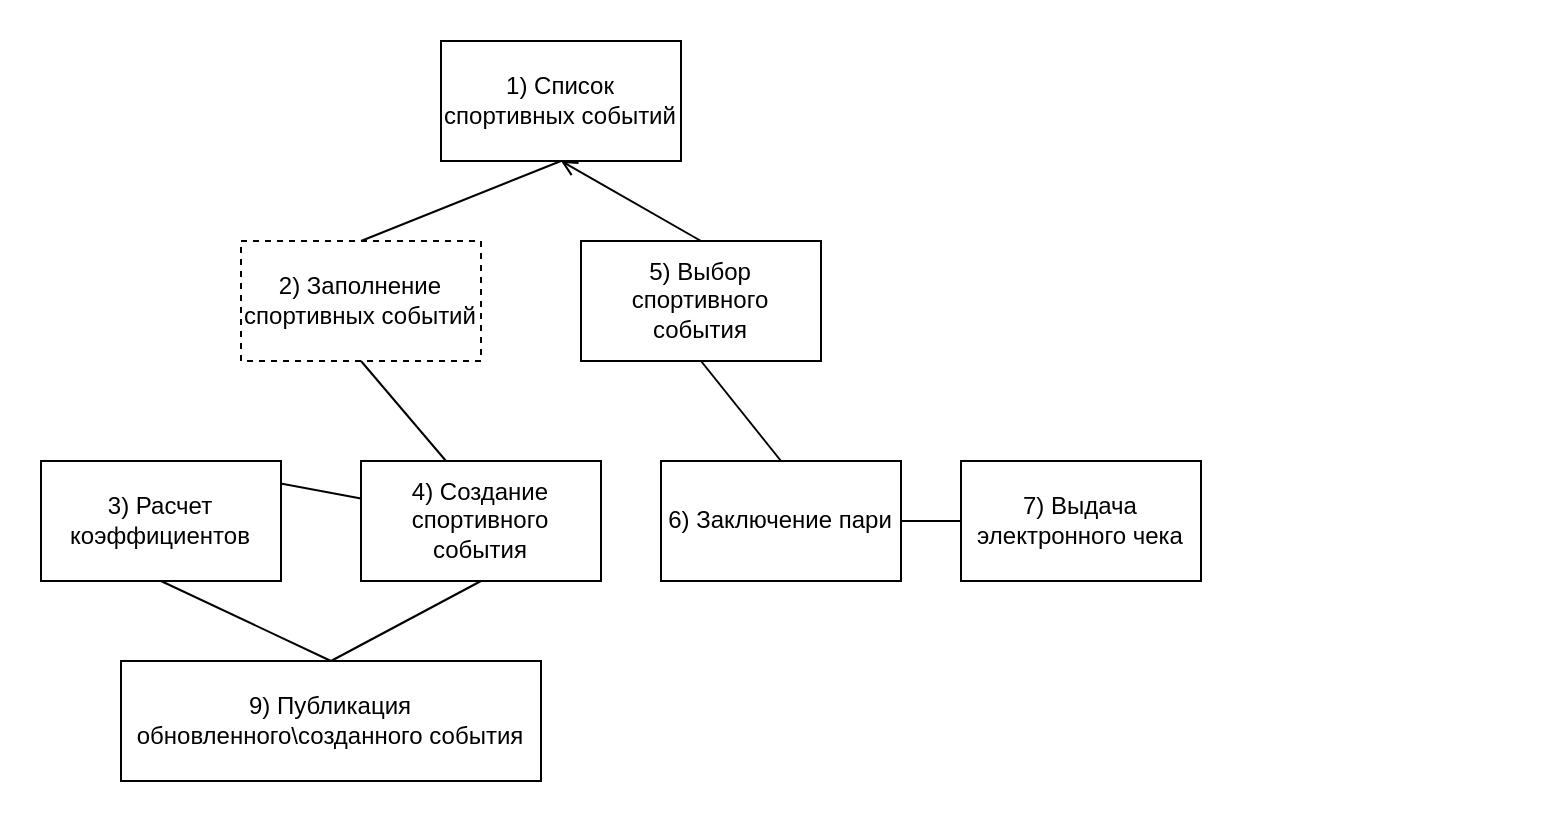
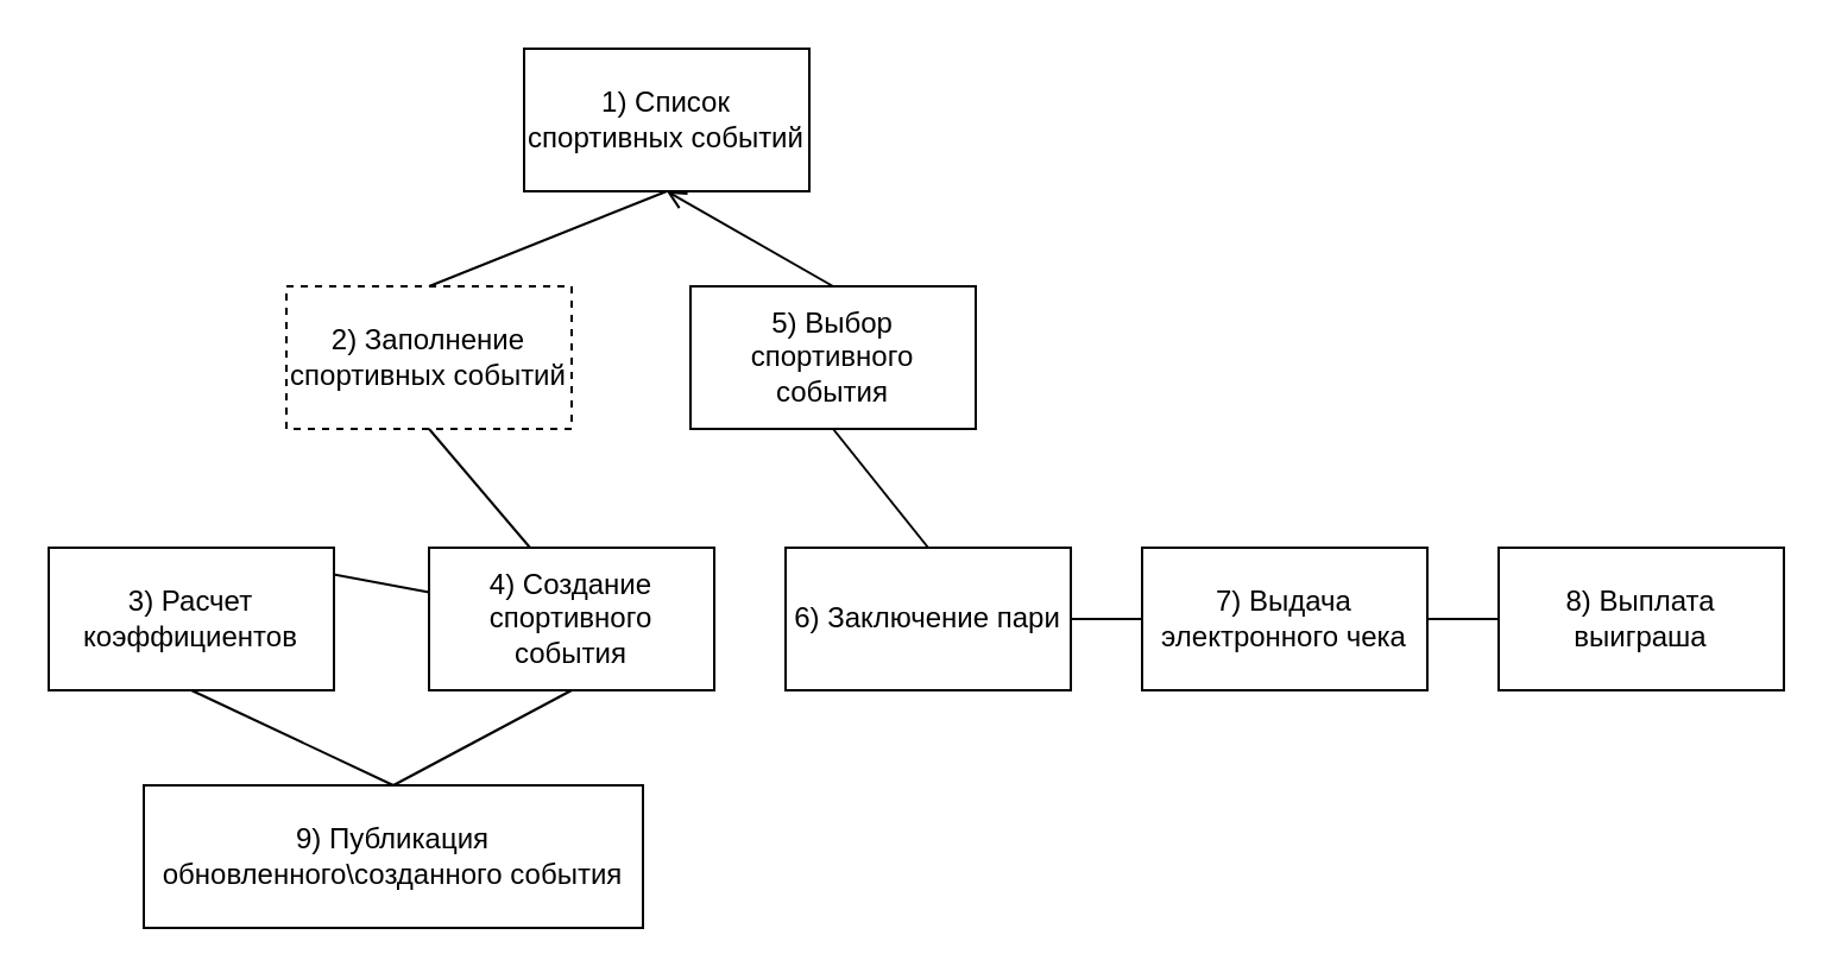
+ <mxCell id="8" value="" style="endArrow=none;html=1;exitX=1;exitY=0.5;exitDx=0;exitDy=0;entryX=0;entryY=0.5;entryDx=0;entryDy=0;" parent="1" source="5" target="6" edge="1"><mxGeometry width="50" height="50" relative="1" as="geometry"><mxPoint x="890" y="510" as="sourcePoint" /><mxPoint x="940" y="460" as="targetPoint" /></mxGeometry></mxCell>
+ <mxCell id="6" value="8) Выплата выиграша" style="rounded=0;whiteSpace=wrap;html=1;" parent="1" vertex="1"><mxGeometry x="630" y="230" width="120" height="60" as="geometry" /></mxCell>
